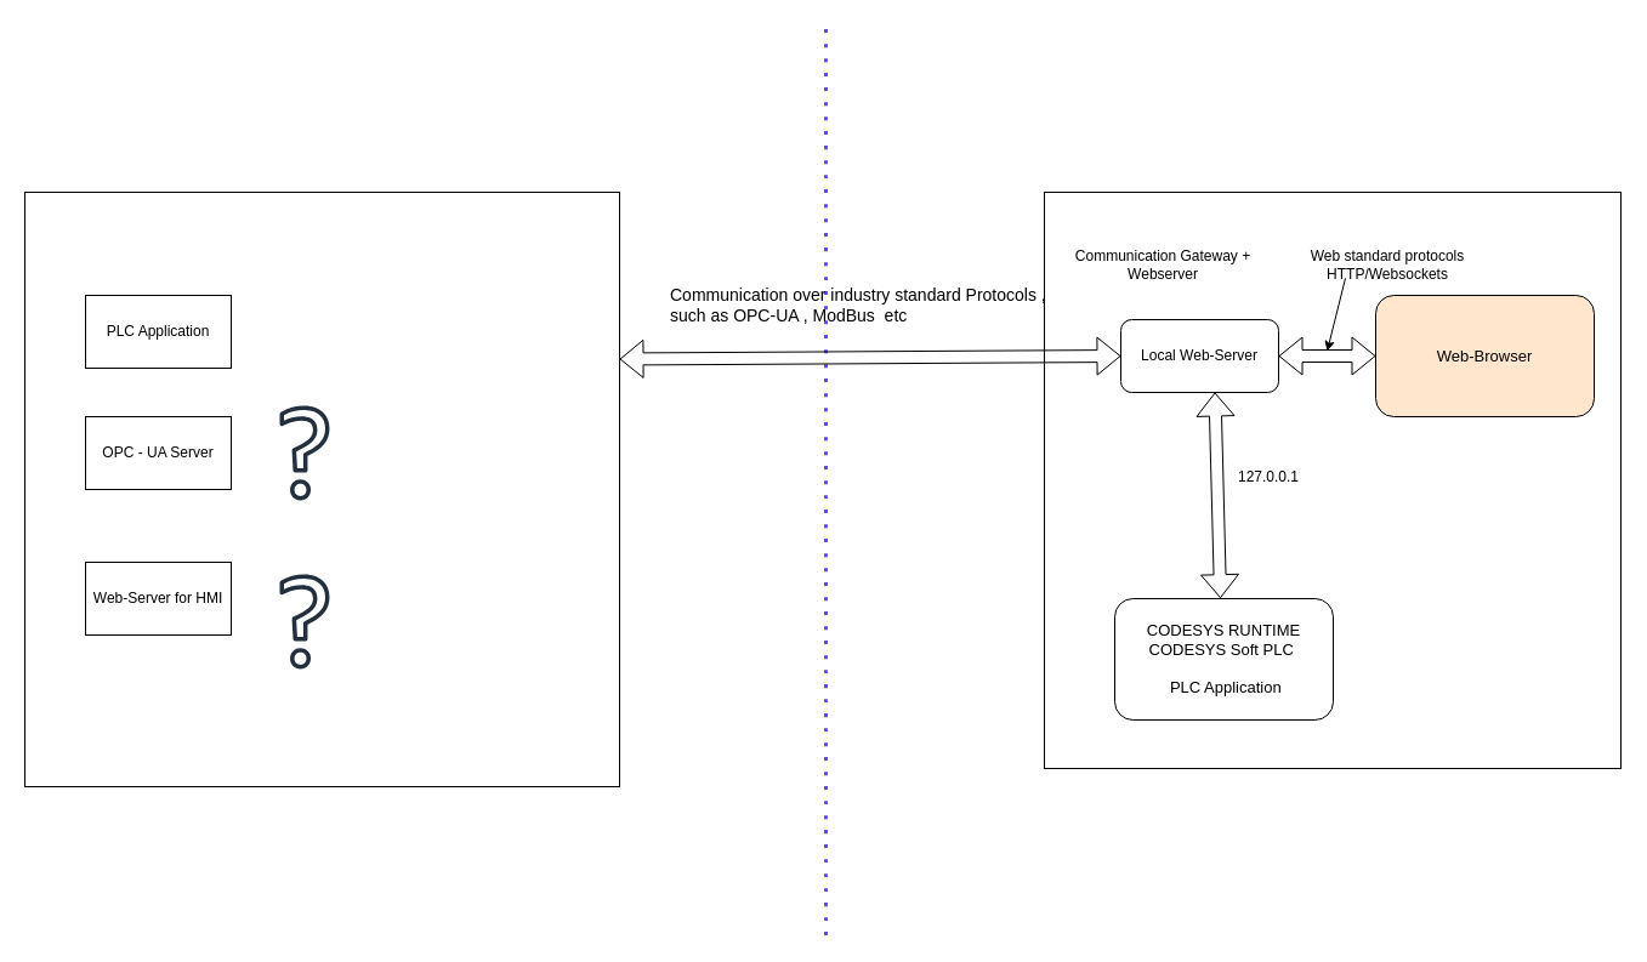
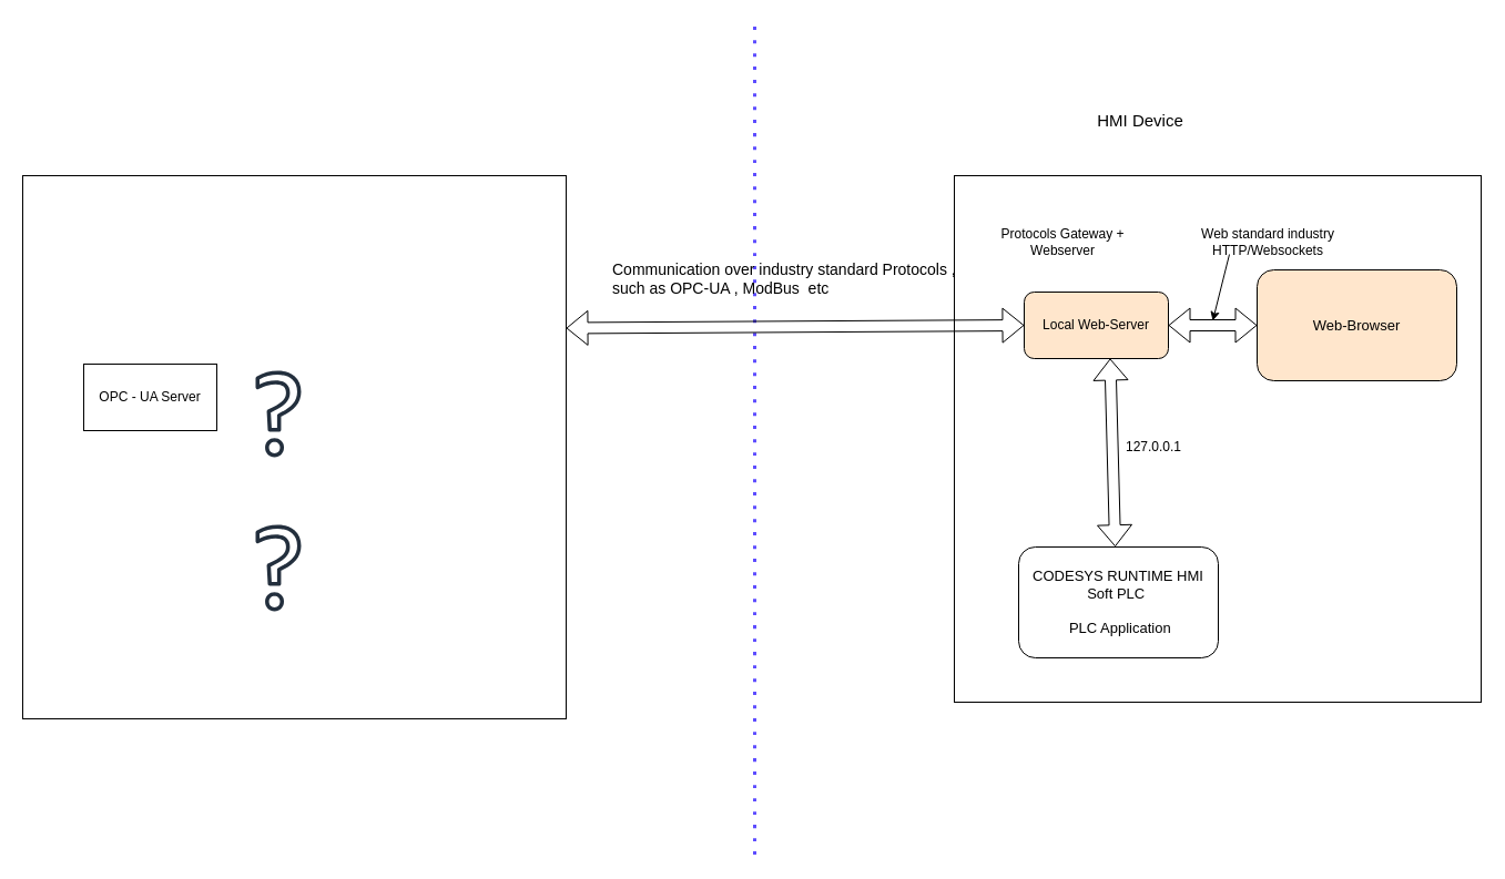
+ <mxCell id="4" value="HMI Device" style="text;html=1;align=center;verticalAlign=middle;whiteSpace=wrap;rounded=0;fontSize=15;" vertex="1" parent="1"><mxGeometry x="963" y="93" width="130" height="30" as="geometry" /></mxCell>
- <mxCell id="20" value="Communication Gateway + Webserver" style="text;html=1;align=center;verticalAlign=middle;whiteSpace=wrap;rounded=0;" vertex="1" parent="1"><mxGeometry x="873" y="183" width="170" height="70" as="geometry" /></mxCell>
+ <mxCell id="20" value="Protocols Gateway + Webserver" style="text;html=1;align=center;verticalAlign=middle;whiteSpace=wrap;rounded=0;" vertex="1" parent="1"><mxGeometry x="873" y="183" width="170" height="70" as="geometry" /></mxCell>
- <mxCell id="18" value="Web standard protocols HTTP/Websockets" style="text;html=1;align=center;verticalAlign=middle;whiteSpace=wrap;rounded=0;" vertex="1" parent="1"><mxGeometry x="1073" y="203" width="140" height="30" as="geometry" /></mxCell>
+ <mxCell id="18" value="Web standard industry HTTP/Websockets" style="text;html=1;align=center;verticalAlign=middle;whiteSpace=wrap;rounded=0;" vertex="1" parent="1"><mxGeometry x="1073" y="203" width="140" height="30" as="geometry" /></mxCell>
- <mxCell id="8" value="PLC Application" style="rounded=0;whiteSpace=wrap;html=1;" vertex="1" parent="1"><mxGeometry x="70" y="243" width="120" height="60" as="geometry" /></mxCell>
- <mxCell id="11" value="Local Web-Server" style="rounded=1;whiteSpace=wrap;html=1;" vertex="1" parent="1"><mxGeometry x="923" y="263" width="130" height="60" as="geometry" /></mxCell>
+ <mxCell id="11" value="Local Web-Server" style="rounded=1;whiteSpace=wrap;html=1;fillColor=#ffe6cc;" vertex="1" parent="1"><mxGeometry x="923" y="263" width="130" height="60" as="geometry" /></mxCell>
- <mxCell id="9" value="OPC - UA Server" style="rounded=0;whiteSpace=wrap;html=1;" vertex="1" parent="1"><mxGeometry x="70" y="343" width="120" height="60" as="geometry" /></mxCell>
+ <mxCell id="9" value="OPC - UA Server" style="rounded=0;whiteSpace=wrap;html=1;" vertex="1" parent="1"><mxGeometry x="75" y="328" width="120" height="60" as="geometry" /></mxCell>
- <mxCell id="21" value="127.0.0.1" style="text;html=1;align=center;verticalAlign=middle;whiteSpace=wrap;rounded=0;" vertex="1" parent="1"><mxGeometry x="1005" y="378" width="80" height="30" as="geometry" /></mxCell>
+ <mxCell id="21" value="127.0.0.1" style="text;html=1;align=center;verticalAlign=middle;whiteSpace=wrap;rounded=0;" vertex="1" parent="1"><mxGeometry x="1000" y="388" width="80" height="30" as="geometry" /></mxCell>
- <mxCell id="10" value="Web-Server for HMI" style="rounded=0;whiteSpace=wrap;html=1;" vertex="1" parent="1"><mxGeometry x="70" y="463" width="120" height="60" as="geometry" /></mxCell>
- <mxCell id="13" value="CODESYS RUNTIME CODESYS Soft PLC&amp;nbsp;&lt;div&gt;&lt;br&gt;&lt;div&gt;&amp;nbsp;PLC Application&lt;/div&gt;&lt;/div&gt;" style="rounded=1;whiteSpace=wrap;html=1;fontSize=13;" vertex="1" parent="1"><mxGeometry x="918" y="493" width="180" height="100" as="geometry" /></mxCell>
+ <mxCell id="13" value="CODESYS RUNTIME HMI Soft PLC&amp;nbsp;&lt;div&gt;&lt;br&gt;&lt;div&gt;&amp;nbsp;PLC Application&lt;/div&gt;&lt;/div&gt;" style="rounded=1;whiteSpace=wrap;html=1;fontSize=13;" vertex="1" parent="1"><mxGeometry x="918" y="493" width="180" height="100" as="geometry" /></mxCell>
